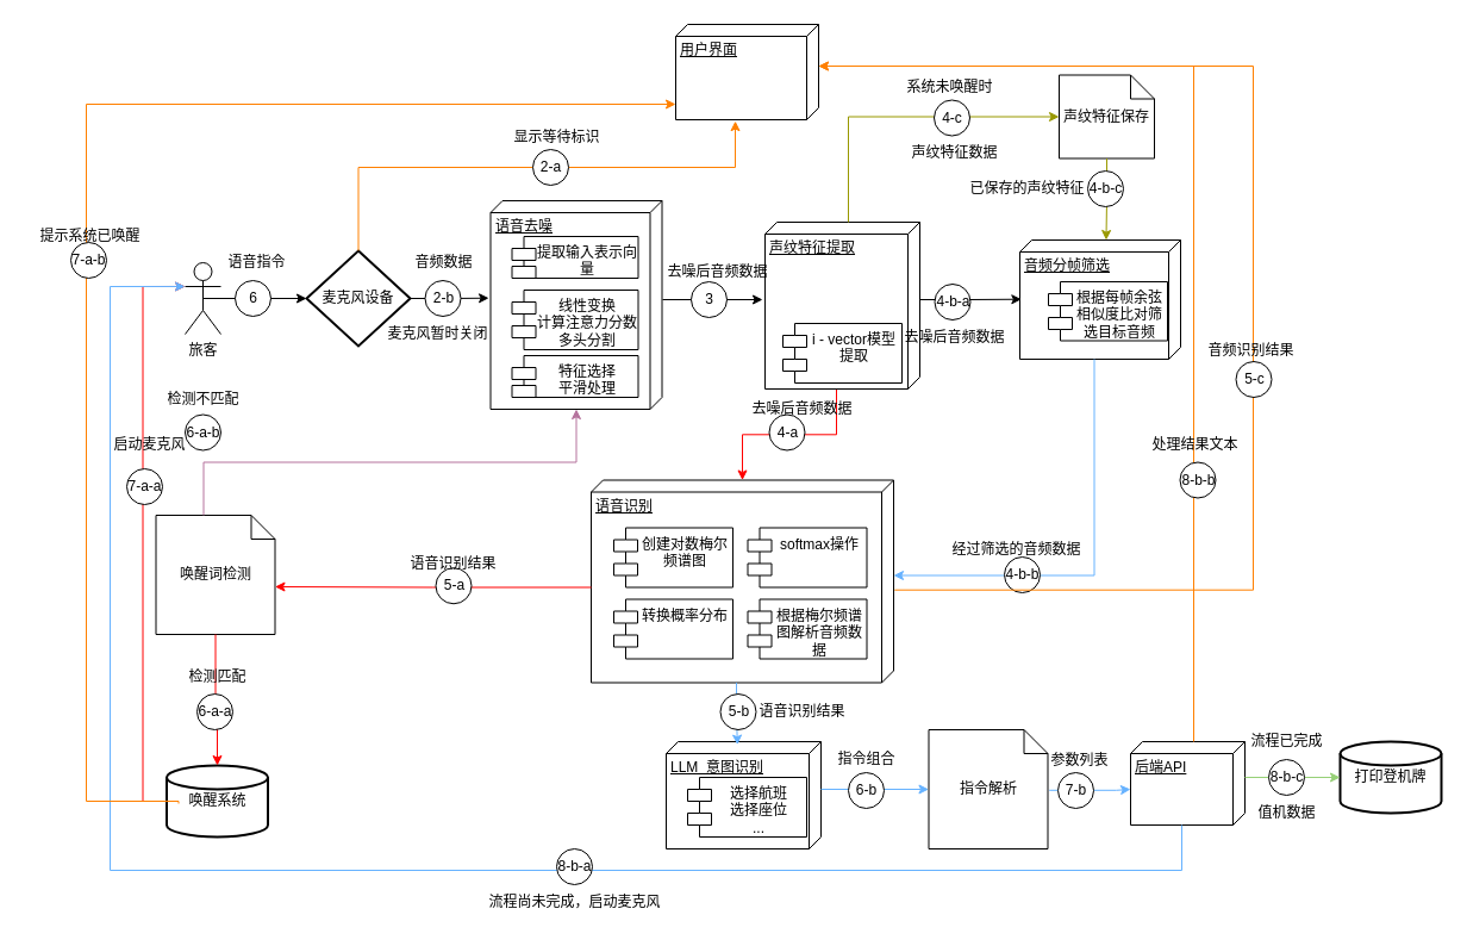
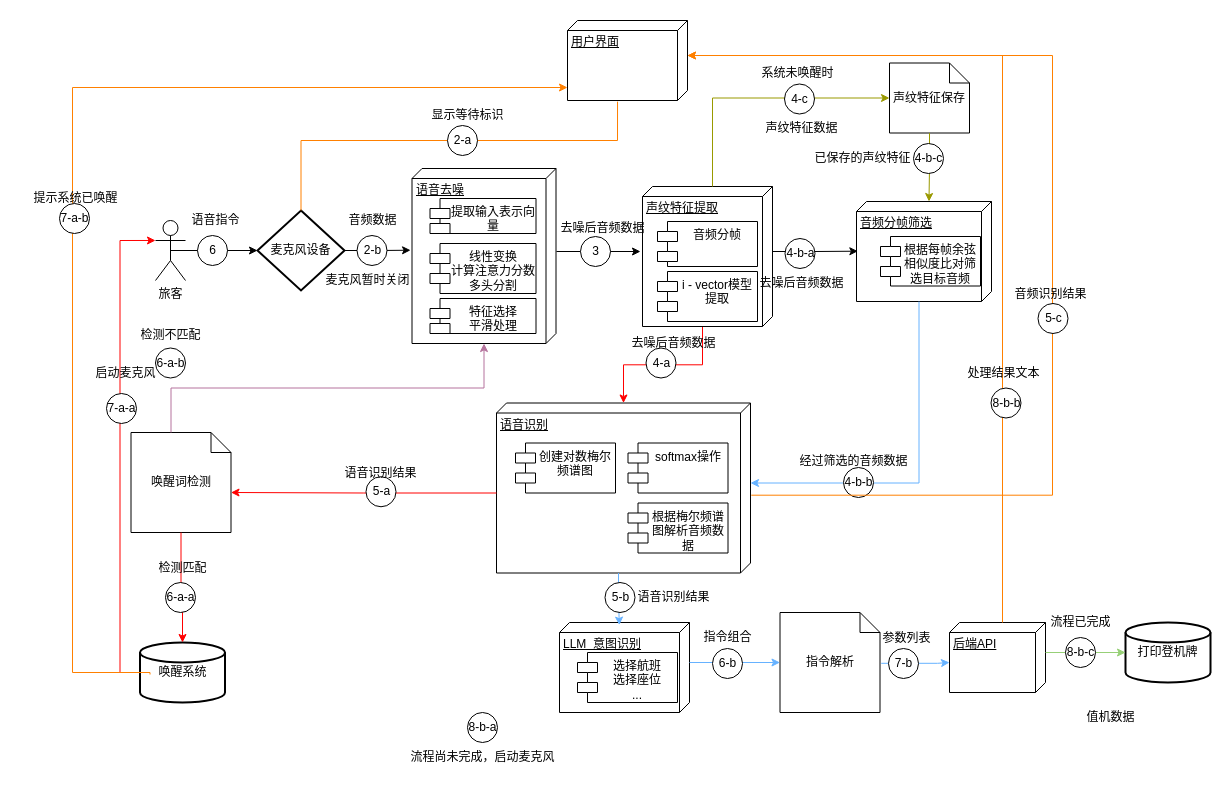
- <mxCell id="29" style="edgeStyle=orthogonalEdgeStyle;rounded=0;orthogonalLoop=1;jettySize=auto;html=1;exitX=0.5;exitY=0;exitDx=0;exitDy=0;exitPerimeter=0;entryX=1.014;entryY=0.583;entryDx=0;entryDy=0;entryPerimeter=0;strokeColor=#FF8000;" edge="1" parent="1" source="11" target="28"><mxGeometry relative="1" as="geometry"><Array as="points"><mxPoint x="301" y="140" /><mxPoint x="617" y="140" /></Array></mxGeometry></mxCell>
+ <mxCell id="29" style="edgeStyle=orthogonalEdgeStyle;rounded=0;orthogonalLoop=1;jettySize=auto;html=1;exitX=0.5;exitY=0;exitDx=0;exitDy=0;exitPerimeter=0;entryX=1.014;entryY=0.583;entryDx=0;entryDy=0;entryPerimeter=0;strokeColor=#FF8000;endArrow=none;" edge="1" parent="1" source="11" target="28"><mxGeometry relative="1" as="geometry"><Array as="points"><mxPoint x="301" y="140" /><mxPoint x="617" y="140" /></Array></mxGeometry></mxCell>
+ <mxCell id="64" value="音频分帧" style="shape=module;align=left;spacingLeft=20;align=center;verticalAlign=top;whiteSpace=wrap;html=1;" vertex="1" parent="1"><mxGeometry x="657" y="221" width="100" height="45" as="geometry" /></mxCell>
- <mxCell id="17" value="转换概率分布" style="shape=module;align=left;spacingLeft=20;align=center;verticalAlign=top;whiteSpace=wrap;html=1;" parent="1" vertex="1"><mxGeometry x="515" y="502.5" width="100" height="50" as="geometry" /></mxCell>
- <mxCell id="35" style="edgeStyle=orthogonalEdgeStyle;rounded=0;orthogonalLoop=1;jettySize=auto;html=1;exitX=0;exitY=0;exitDx=70;exitDy=53;exitPerimeter=0;entryX=0;entryY=0.333;entryDx=0;entryDy=0;entryPerimeter=0;strokeColor=#66B2FF;" edge="1" parent="1" source="33" target="3"><mxGeometry relative="1" as="geometry"><Array as="points"><mxPoint x="992" y="730" /><mxPoint x="92" y="730" /><mxPoint x="92" y="240" /></Array></mxGeometry></mxCell>
- <mxCell id="46" value="值机数据" style="text;html=1;align=center;verticalAlign=middle;resizable=0;points=[];autosize=1;strokeColor=none;fillColor=none;" vertex="1" parent="1"><mxGeometry x="1045" y="667" width="70" height="30" as="geometry" /></mxCell>
+ <mxCell id="46" value="值机数据" style="text;html=1;align=center;verticalAlign=middle;resizable=0;points=[];autosize=1;strokeColor=none;fillColor=none;" vertex="1" parent="1"><mxGeometry x="1075" y="702" width="70" height="30" as="geometry" /></mxCell>
